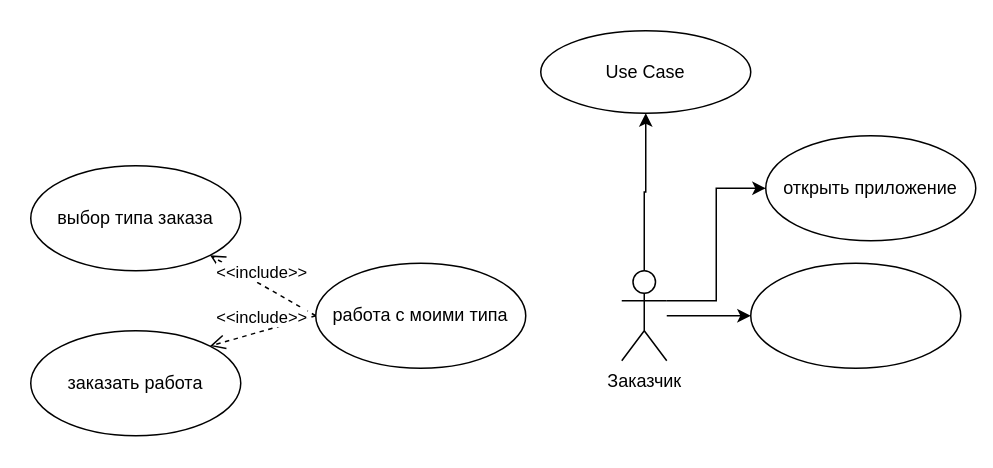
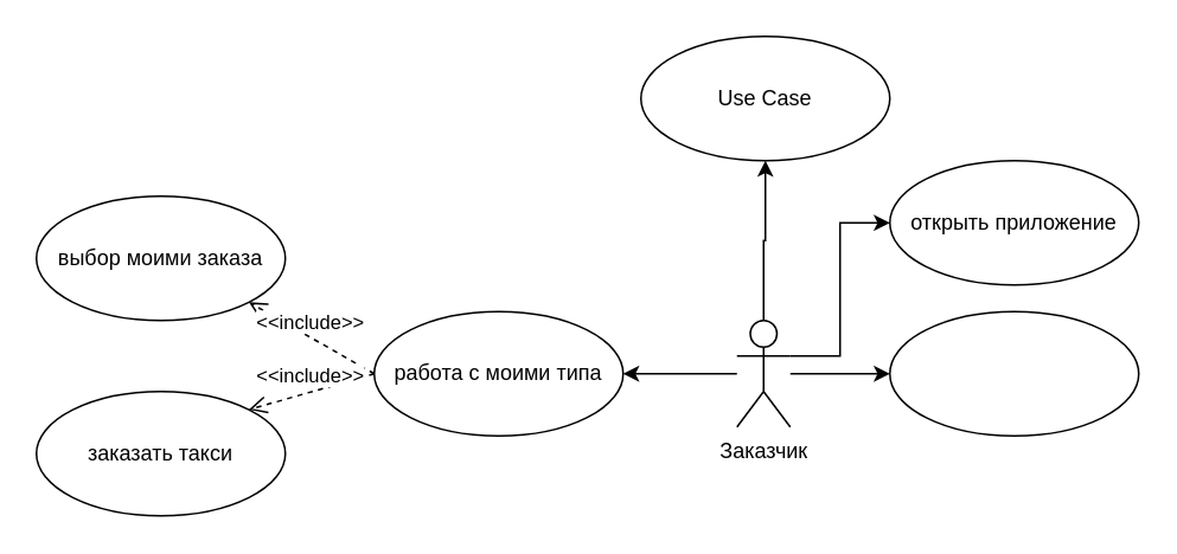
- <mxCell id="10" value="Use Case" style="ellipse;whiteSpace=wrap;html=1;" vertex="1" parent="1"><mxGeometry x="360" y="20" width="140" height="55" as="geometry" /></mxCell>
+ <mxCell id="10" value="Use Case" style="ellipse;whiteSpace=wrap;html=1;" vertex="1" parent="1"><mxGeometry x="360" y="20" width="140" height="70" as="geometry" /></mxCell>
- <mxCell id="9" value="открыть приложение" style="ellipse;whiteSpace=wrap;html=1;" vertex="1" parent="1"><mxGeometry x="510" y="90" width="140" height="70" as="geometry" /></mxCell>
+ <mxCell id="9" value="открыть приложение" style="ellipse;whiteSpace=wrap;html=1;" vertex="1" parent="1"><mxGeometry x="500" y="90" width="140" height="70" as="geometry" /></mxCell>
- <mxCell id="11" value="выбор типа заказа" style="ellipse;whiteSpace=wrap;html=1;" vertex="1" parent="1"><mxGeometry y="110" width="140" height="70" as="geometry" x="20" /></mxCell>
+ <mxCell id="11" value="выбор моими заказа" style="ellipse;whiteSpace=wrap;html=1;" vertex="1" parent="1"><mxGeometry y="110" width="140" height="70" as="geometry" x="20" /></mxCell>
+ <mxCell id="2" style="edgeStyle=orthogonalEdgeStyle;rounded=0;orthogonalLoop=1;jettySize=auto;html=1;" edge="1" parent="1" source="6" target="7"><mxGeometry relative="1" as="geometry" /></mxCell>
- <mxCell id="13" value="заказать работа" style="ellipse;whiteSpace=wrap;html=1;" vertex="1" parent="1"><mxGeometry y="220" width="140" height="70" as="geometry" x="20" /></mxCell>
+ <mxCell id="13" value="заказать такси" style="ellipse;whiteSpace=wrap;html=1;" vertex="1" parent="1"><mxGeometry y="220" width="140" height="70" as="geometry" x="20" /></mxCell>
